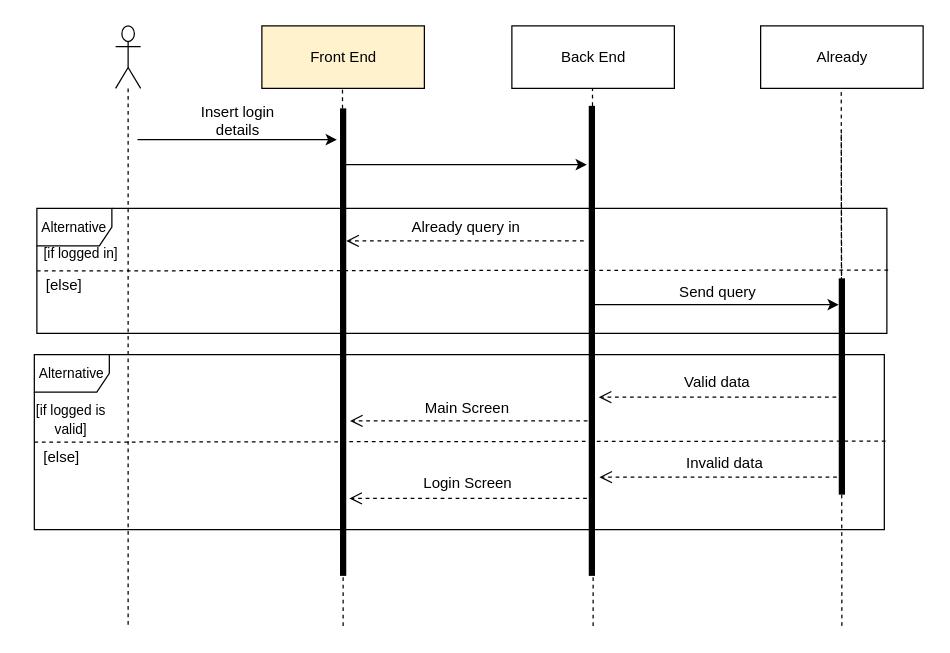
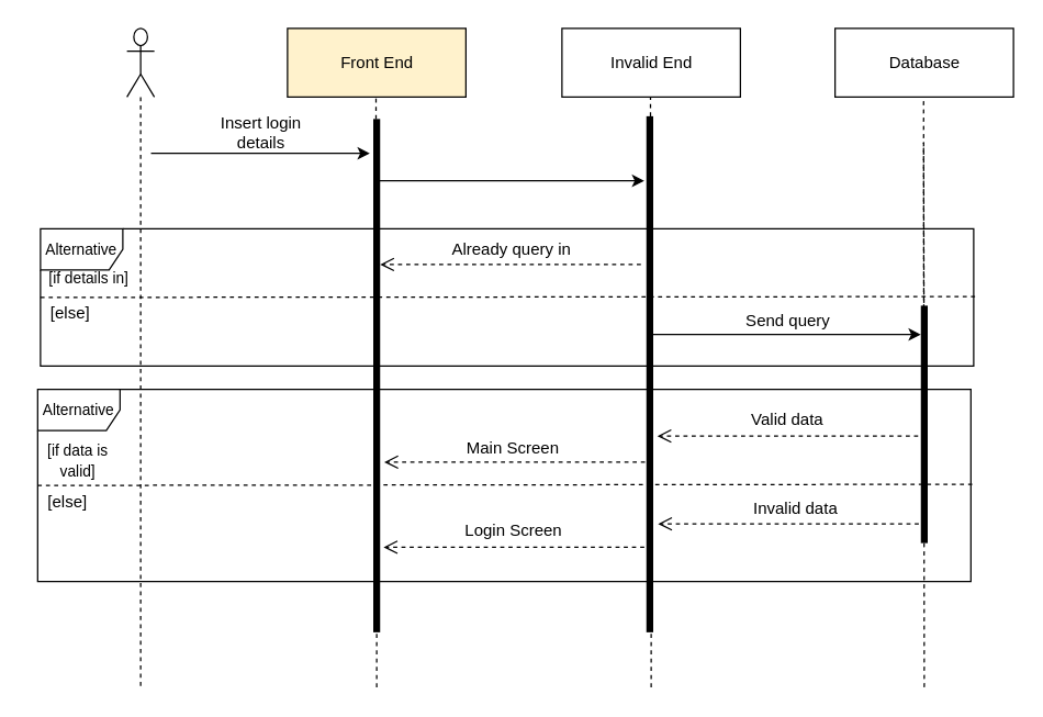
- <mxCell id="5" value="Back End" style="html=1;" vertex="1" parent="1"><mxGeometry x="409" y="20" width="130" height="50" as="geometry" /></mxCell>
+ <mxCell id="5" value="Invalid End" style="html=1;" vertex="1" parent="1"><mxGeometry x="409" y="20" width="130" height="50" as="geometry" /></mxCell>
- <mxCell id="7" value="Already" style="html=1;" vertex="1" parent="1"><mxGeometry x="608" y="20" width="130" height="50" as="geometry" /></mxCell>
+ <mxCell id="7" value="Database" style="html=1;" vertex="1" parent="1"><mxGeometry x="608" y="20" width="130" height="50" as="geometry" /></mxCell>
- <mxCell id="18" value="&lt;font style=&quot;font-size: 11px&quot;&gt;[if logged in]&lt;/font&gt;" style="text;html=1;strokeColor=none;fillColor=none;align=center;verticalAlign=middle;whiteSpace=wrap;rounded=0;" vertex="1" parent="1"><mxGeometry x="29" y="176" width="71.4" height="51" as="geometry" /></mxCell>
+ <mxCell id="18" value="&lt;font style=&quot;font-size: 11px&quot;&gt;[if details in]&lt;/font&gt;" style="text;html=1;strokeColor=none;fillColor=none;align=center;verticalAlign=middle;whiteSpace=wrap;rounded=0;" vertex="1" parent="1"><mxGeometry x="29" y="176" width="71.4" height="51" as="geometry" /></mxCell>
- <mxCell id="37" value="&lt;font style=&quot;font-size: 11px&quot;&gt;[if logged is valid]&lt;/font&gt;" style="text;html=1;strokeColor=none;fillColor=none;align=center;verticalAlign=middle;whiteSpace=wrap;rounded=0;" vertex="1" parent="1"><mxGeometry x="20.96" y="309" width="71.4" height="51" as="geometry" /></mxCell>
+ <mxCell id="37" value="&lt;font style=&quot;font-size: 11px&quot;&gt;[if data is valid]&lt;/font&gt;" style="text;html=1;strokeColor=none;fillColor=none;align=center;verticalAlign=middle;whiteSpace=wrap;rounded=0;" vertex="1" parent="1"><mxGeometry x="20.96" y="309" width="71.4" height="51" as="geometry" /></mxCell>
